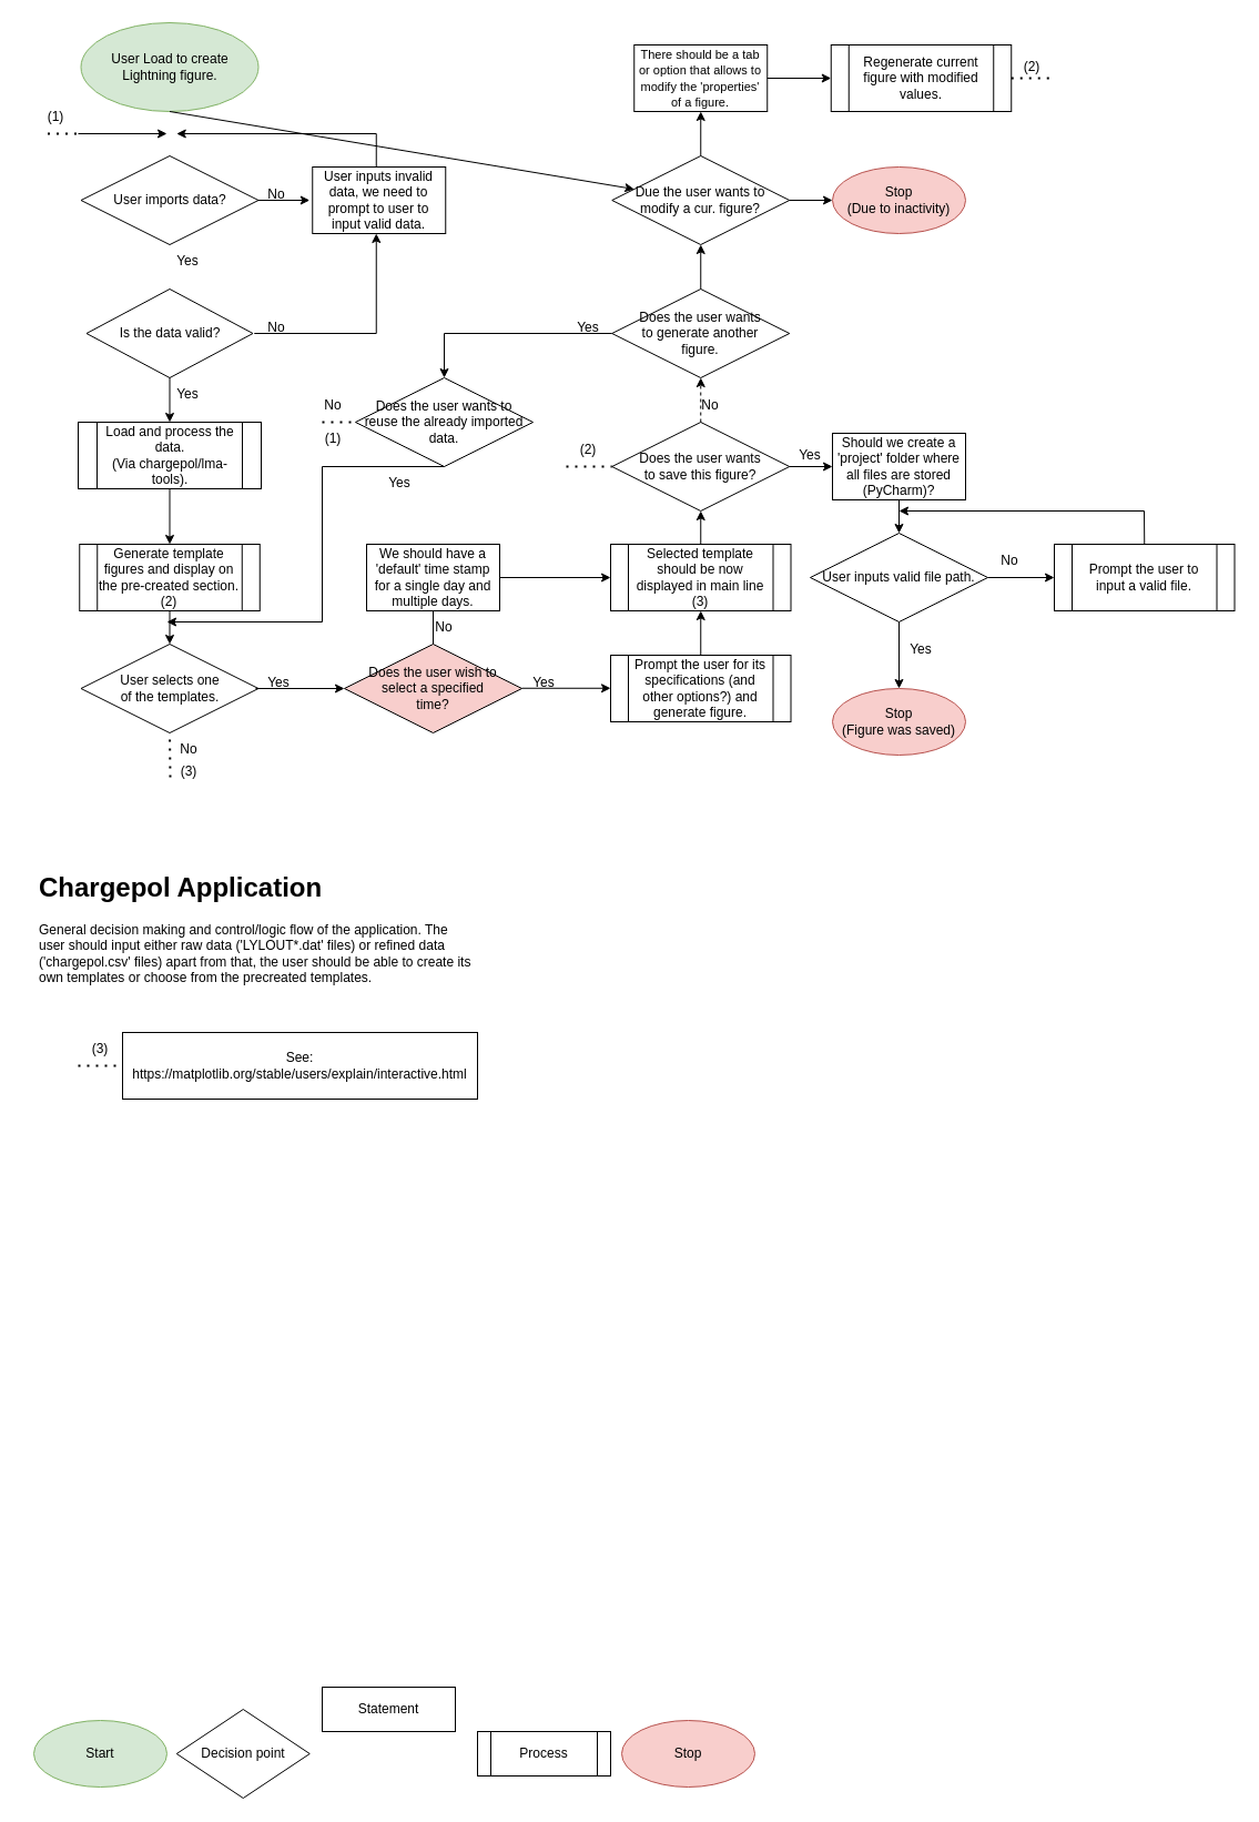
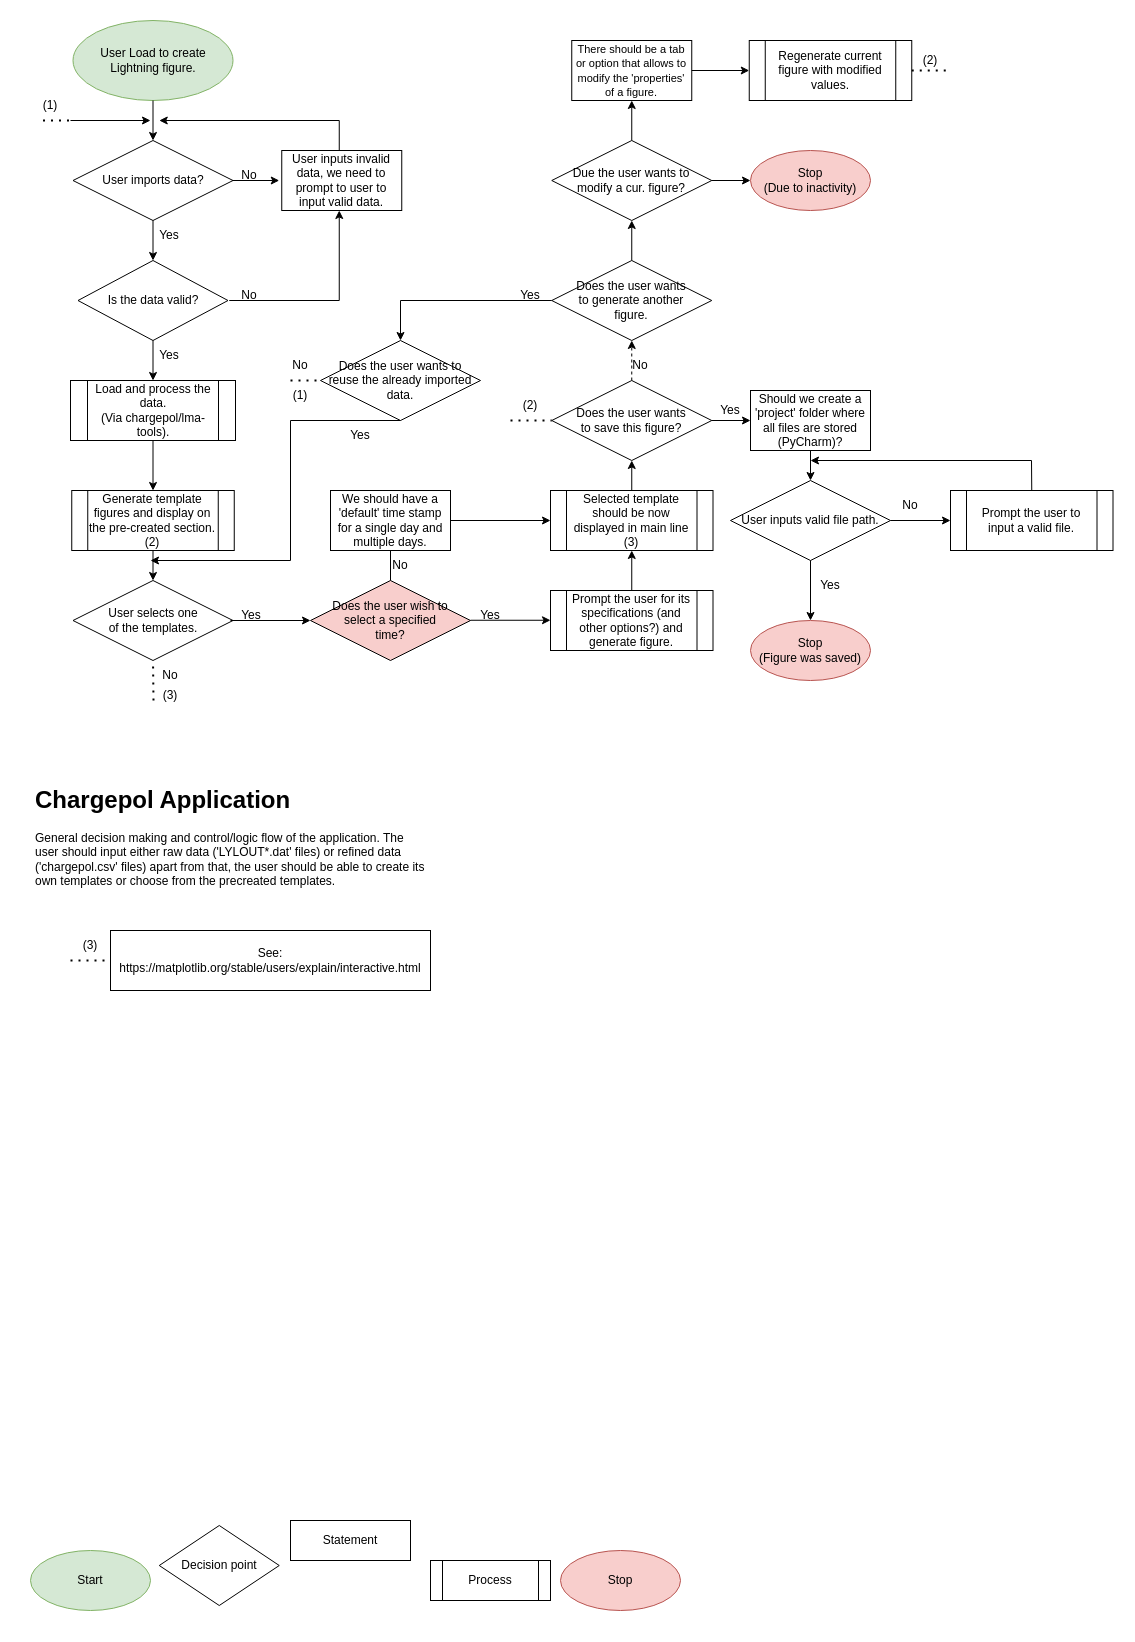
- <mxCell id="15" value="" style="endArrow=classic;html=1;rounded=0;exitX=0.5;exitY=1;exitDx=0;exitDy=0;" edge="1" parent="1" source="2" target="68"><mxGeometry width="50" height="50" relative="1" as="geometry"><mxPoint x="158.75" y="140" as="sourcePoint" /><mxPoint x="208.75" y="90" as="targetPoint" /></mxGeometry></mxCell>
+ <mxCell id="15" value="" style="endArrow=classic;html=1;rounded=0;exitX=0.5;exitY=1;exitDx=0;exitDy=0;entryX=0.5;entryY=0;entryDx=0;entryDy=0;" edge="1" parent="1" source="2" target="3"><mxGeometry width="50" height="50" relative="1" as="geometry"><mxPoint x="158.75" y="140" as="sourcePoint" /><mxPoint x="208.75" y="90" as="targetPoint" /></mxGeometry></mxCell>
+ <mxCell id="13" value="" style="endArrow=classic;html=1;rounded=0;exitX=0.5;exitY=1;exitDx=0;exitDy=0;entryX=0.5;entryY=0;entryDx=0;entryDy=0;" edge="1" parent="1" source="3" target="5"><mxGeometry width="50" height="50" relative="1" as="geometry"><mxPoint x="168.75" y="240" as="sourcePoint" /><mxPoint x="218.75" y="190" as="targetPoint" /></mxGeometry></mxCell>
- <mxCell id="10" value="Decision point" style="rhombus;whiteSpace=wrap;html=1;" vertex="1" parent="1"><mxGeometry x="158.75" y="1540" width="120" height="80" as="geometry" /></mxCell>
+ <mxCell id="10" value="Decision point" style="rhombus;whiteSpace=wrap;html=1;" vertex="1" parent="1"><mxGeometry x="158.75" y="1525" width="120" height="80" as="geometry" /></mxCell>
